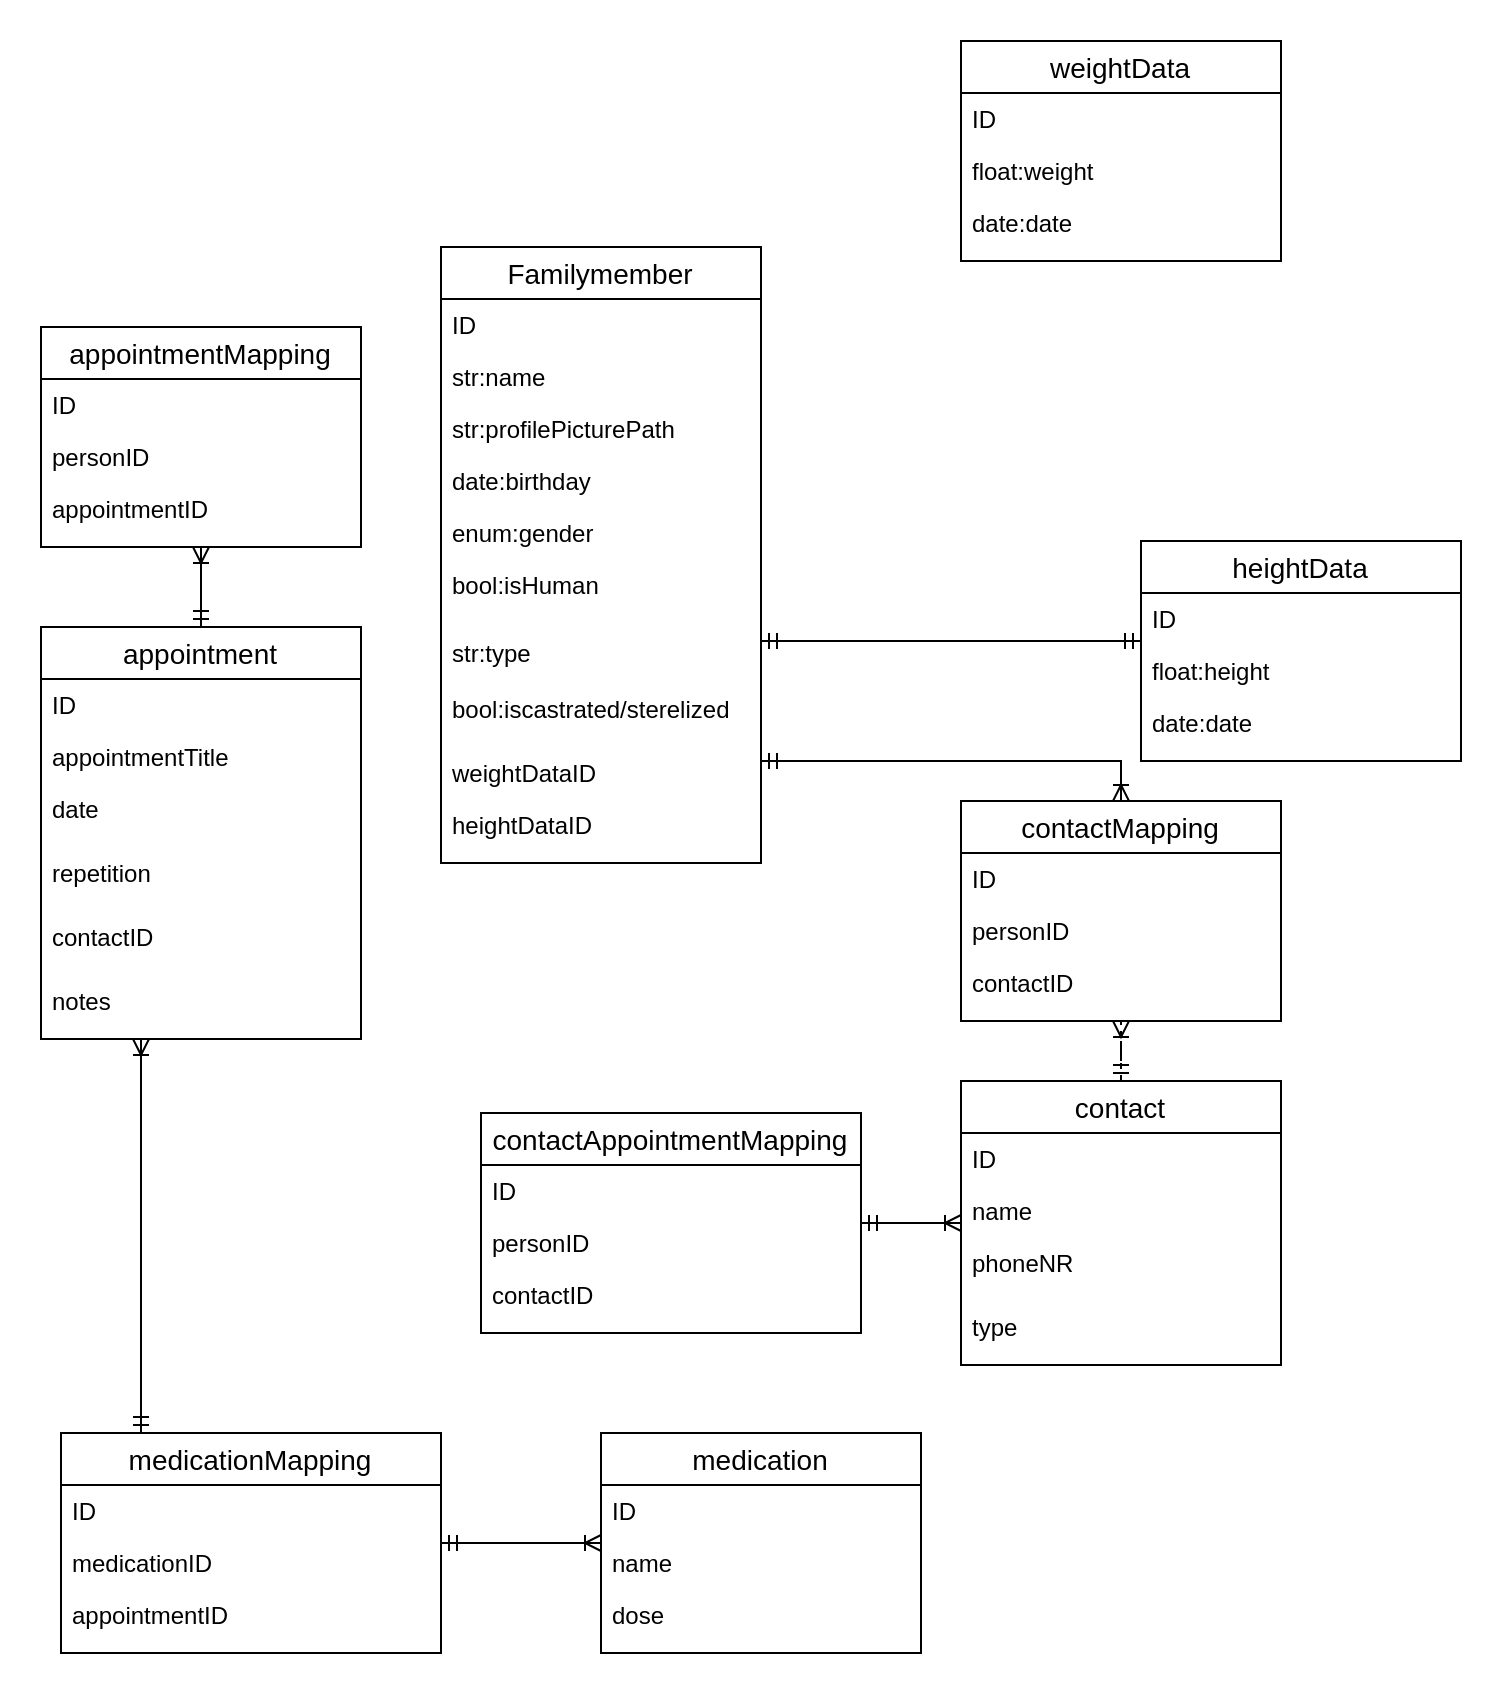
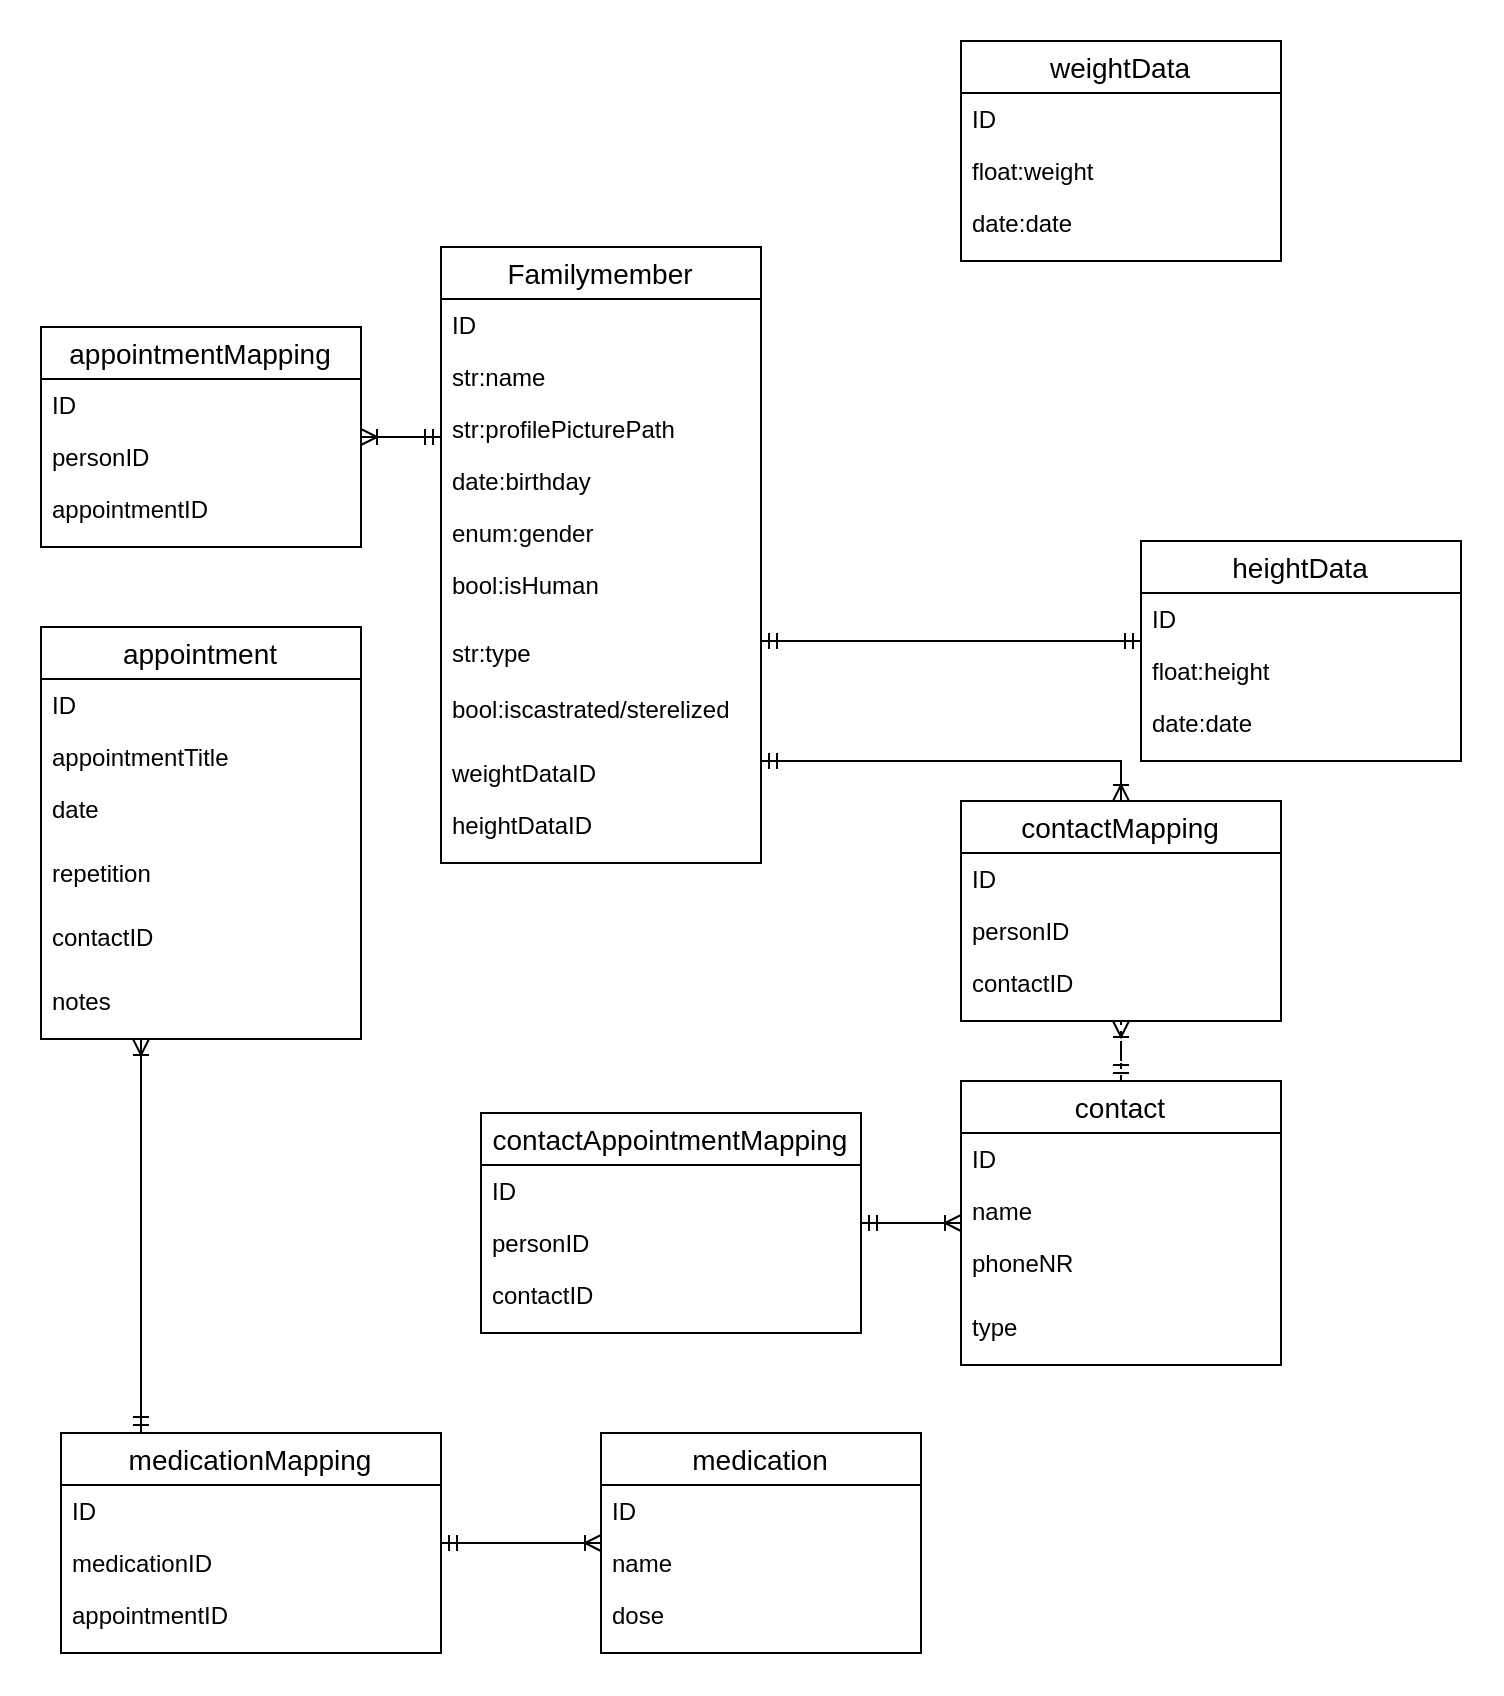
+ <mxCell id="3" style="edgeStyle=orthogonalEdgeStyle;rounded=0;orthogonalLoop=1;jettySize=auto;html=1;startArrow=ERmandOne;startFill=0;endArrow=ERoneToMany;endFill=0;" parent="1" source="5" target="18" edge="1"><mxGeometry relative="1" as="geometry"><Array as="points"><mxPoint x="210" y="218" /><mxPoint x="210" y="218" /></Array></mxGeometry></mxCell>
- <mxCell id="16" style="edgeStyle=orthogonalEdgeStyle;rounded=0;orthogonalLoop=1;jettySize=auto;html=1;startArrow=ERmandOne;startFill=0;endArrow=ERoneToMany;endFill=0;" parent="1" source="23" target="18" edge="1"><mxGeometry relative="1" as="geometry" /></mxCell>
